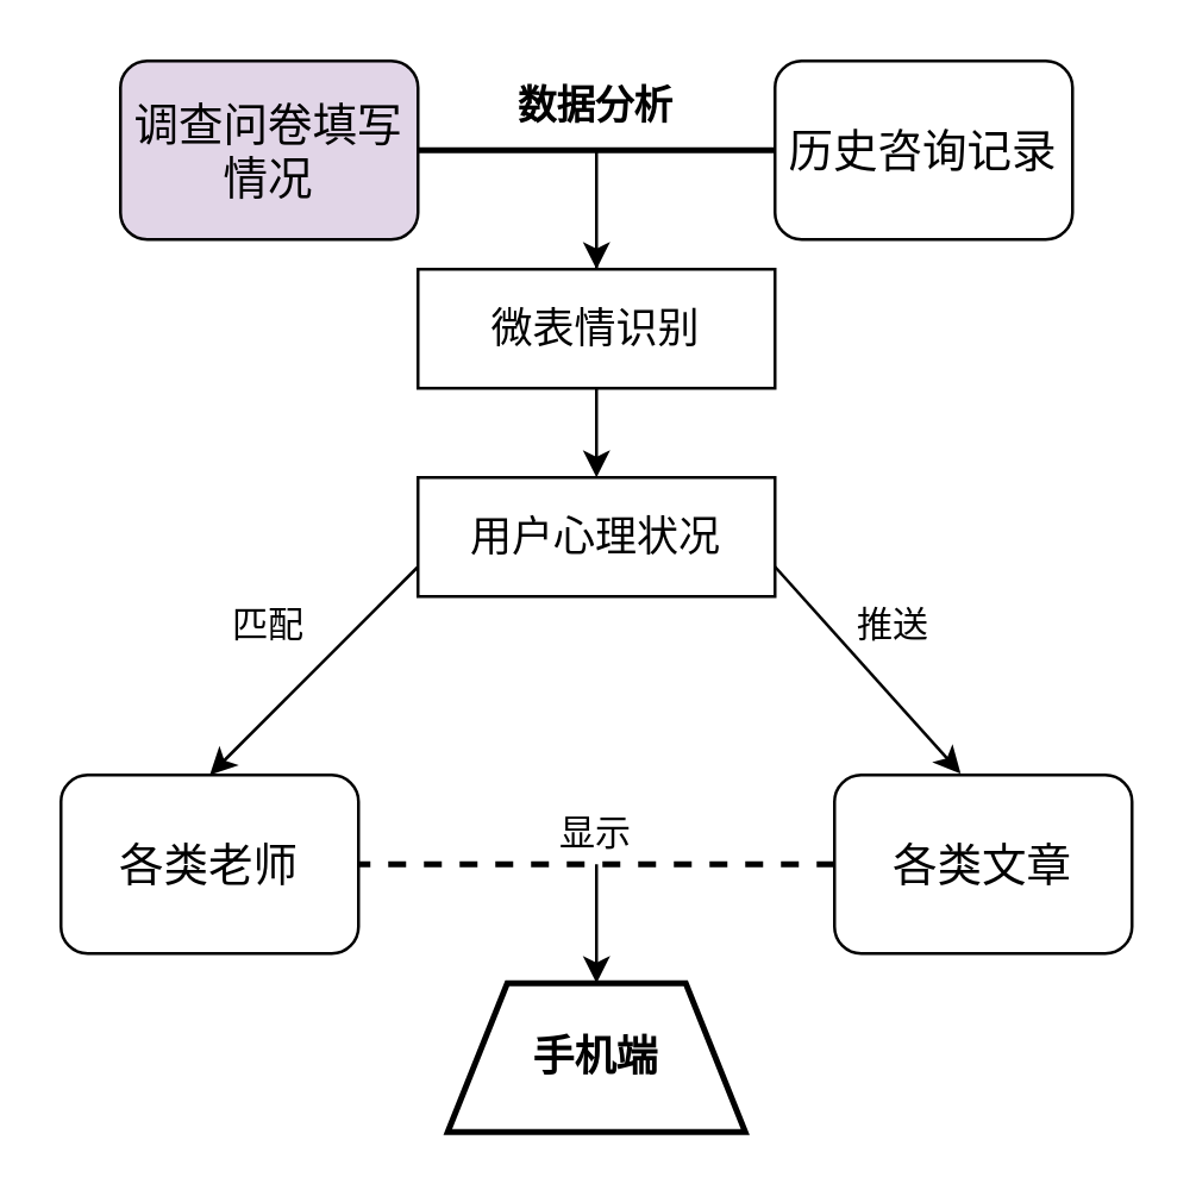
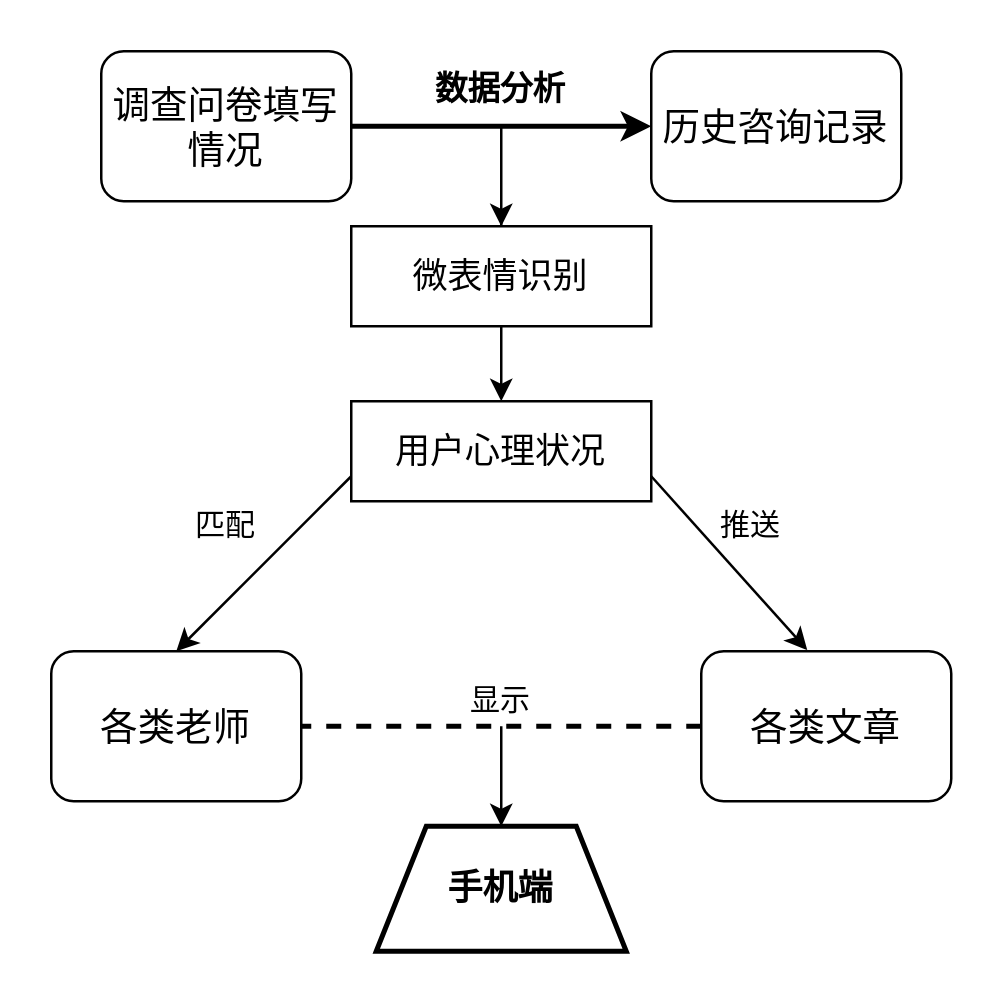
- <mxCell id="2" value="&lt;font style=&quot;font-size: 15px&quot;&gt;调查问卷填写情况&lt;/font&gt;" style="rounded=1;whiteSpace=wrap;html=1;fillColor=#e1d5e7;" parent="1" vertex="1"><mxGeometry x="40" y="20" width="100" height="60" as="geometry" /></mxCell>
+ <mxCell id="2" value="&lt;font style=&quot;font-size: 15px&quot;&gt;调查问卷填写情况&lt;/font&gt;" style="rounded=1;whiteSpace=wrap;html=1;" parent="1" vertex="1"><mxGeometry x="40" y="20" width="100" height="60" as="geometry" /></mxCell>
- <mxCell id="4" value="" style="endArrow=none;html=1;entryX=0;entryY=0.5;entryDx=0;entryDy=0;exitX=1;exitY=0.5;exitDx=0;exitDy=0;strokeWidth=2;" parent="1" source="2" target="3" edge="1"><mxGeometry width="50" height="50" relative="1" as="geometry"><mxPoint x="150" y="220" as="sourcePoint" /><mxPoint x="200" y="170" as="targetPoint" /></mxGeometry></mxCell>
+ <mxCell id="4" value="" style="endArrow=classic;html=1;entryX=0;entryY=0.5;entryDx=0;entryDy=0;exitX=1;exitY=0.5;exitDx=0;exitDy=0;strokeWidth=2;" parent="1" source="2" target="3" edge="1"><mxGeometry width="50" height="50" relative="1" as="geometry"><mxPoint x="150" y="220" as="sourcePoint" /><mxPoint x="200" y="170" as="targetPoint" /></mxGeometry></mxCell>
